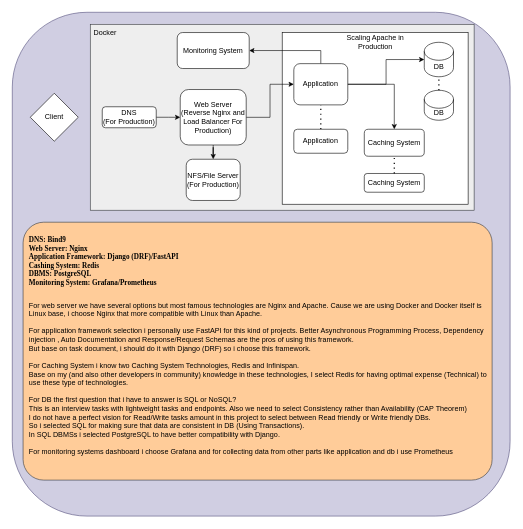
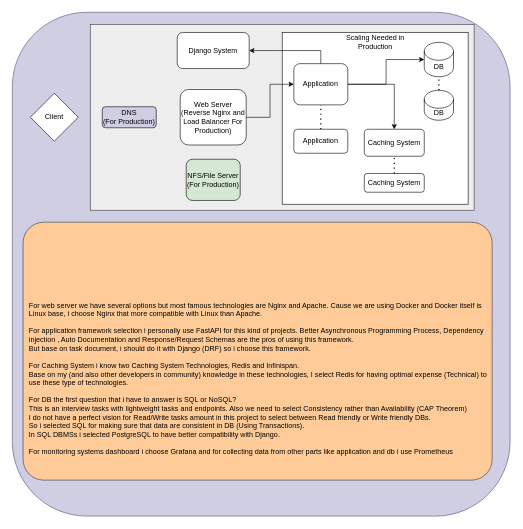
- <mxCell id="7" value="Docker" style="text;html=1;align=center;verticalAlign=middle;whiteSpace=wrap;rounded=0;" vertex="1" parent="1"><mxGeometry x="150" y="40" width="50" height="30" as="geometry" /></mxCell>
- <mxCell id="18" value="Scaling Apache in Production" style="text;html=1;align=center;verticalAlign=middle;whiteSpace=wrap;rounded=0;" vertex="1" parent="1"><mxGeometry x="550.63" y="53.75" width="148.75" height="30" as="geometry" /></mxCell>
+ <mxCell id="18" value="Scaling Needed in Production" style="text;html=1;align=center;verticalAlign=middle;whiteSpace=wrap;rounded=0;" vertex="1" parent="1"><mxGeometry x="550.63" y="53.75" width="148.75" height="30" as="geometry" /></mxCell>
- <mxCell id="26" value="Monitoring System" style="rounded=1;whiteSpace=wrap;html=1;" vertex="1" parent="1"><mxGeometry x="295" y="53.75" width="120" height="60" as="geometry" /></mxCell>
+ <mxCell id="26" value="Django System" style="rounded=1;whiteSpace=wrap;html=1;" vertex="1" parent="1"><mxGeometry x="295" y="53.75" width="120" height="60" as="geometry" /></mxCell>
- <mxCell id="6" value="DNS&lt;br&gt;(For Production)" style="rounded=1;whiteSpace=wrap;html=1;" vertex="1" parent="1"><mxGeometry x="170" y="177.5" width="90" height="35" as="geometry" /></mxCell>
+ <mxCell id="6" value="DNS&lt;br&gt;(For Production)" style="rounded=1;whiteSpace=wrap;html=1;fillColor=#d0cee2;" vertex="1" parent="1"><mxGeometry x="170" y="177.5" width="90" height="35" as="geometry" /></mxCell>
- <mxCell id="5" style="edgeStyle=orthogonalEdgeStyle;rounded=0;orthogonalLoop=1;jettySize=auto;html=1;" edge="1" parent="1" source="6" target="11"><mxGeometry relative="1" as="geometry" /></mxCell>
- <mxCell id="10" style="edgeStyle=orthogonalEdgeStyle;rounded=0;orthogonalLoop=1;jettySize=auto;html=1;entryX=0.5;entryY=0;entryDx=0;entryDy=0;" edge="1" parent="1" source="11" target="15"><mxGeometry relative="1" as="geometry" /></mxCell>
- <mxCell id="15" value="NFS/File Server&lt;br&gt;(For Production)" style="rounded=1;whiteSpace=wrap;html=1;" vertex="1" parent="1"><mxGeometry x="310" y="265" width="90" height="68.75" as="geometry" /></mxCell>
+ <mxCell id="15" value="NFS/File Server&lt;br&gt;(For Production)" style="rounded=1;whiteSpace=wrap;html=1;fillColor=#d5e8d4;" vertex="1" parent="1"><mxGeometry x="310" y="265" width="90" height="68.75" as="geometry" /></mxCell>
- <mxCell id="28" value="DNS: Bind9&lt;br&gt;Web Server: Nginx&lt;br&gt;Application Framework: Django (DRF)/FastAPI&lt;br&gt;Cashing System: Redis&lt;br&gt;DBMS: PostgreSQL&lt;br&gt;Monitoring System: Grafana/Prometheus" style="text;html=1;align=left;verticalAlign=middle;whiteSpace=wrap;rounded=0;fontColor=light-dark(#000000,#000000);fontStyle=1;fontFamily=Verdana;" vertex="1" parent="1"><mxGeometry x="46" y="370" width="356" height="130" as="geometry" /></mxCell>
